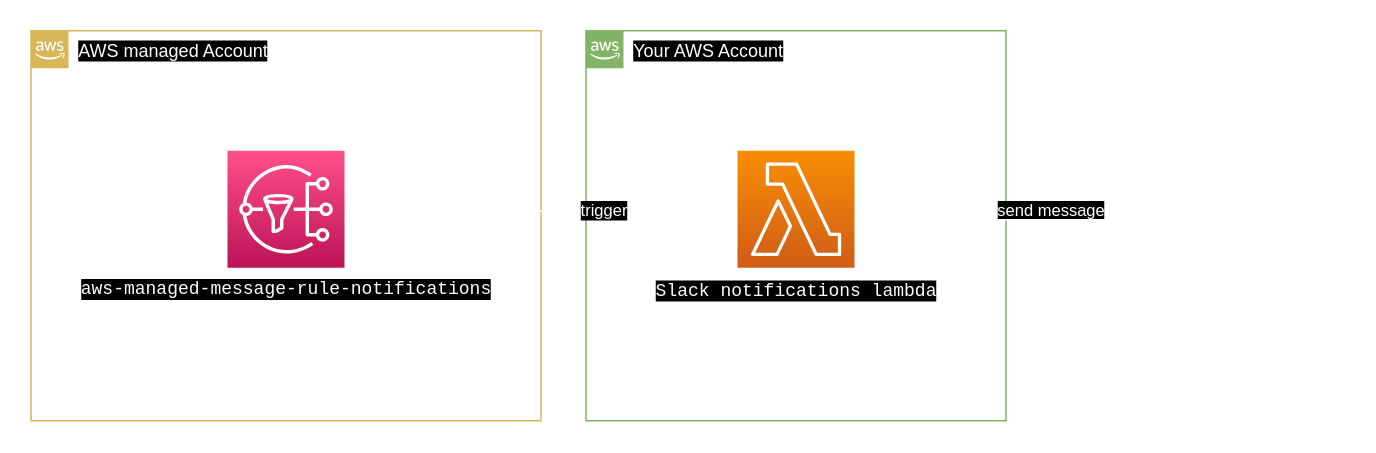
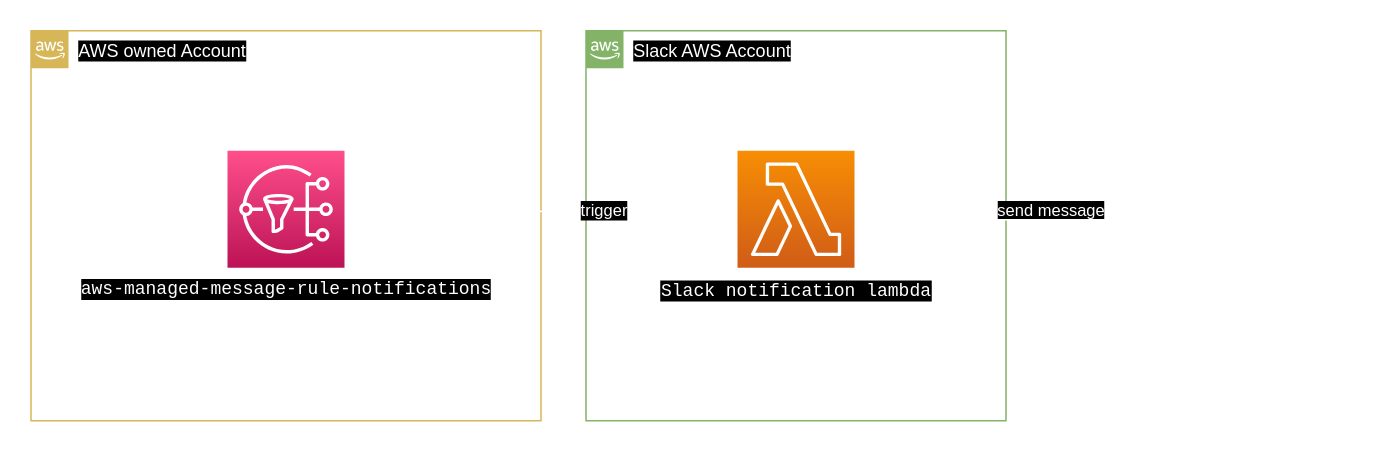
- <mxCell id="2" value="&lt;font color=&quot;#ffffff&quot; style=&quot;background-color: rgb(0 , 0 , 0)&quot;&gt;AWS managed Account&lt;/font&gt;" style="points=[[0,0],[0.25,0],[0.5,0],[0.75,0],[1,0],[1,0.25],[1,0.5],[1,0.75],[1,1],[0.75,1],[0.5,1],[0.25,1],[0,1],[0,0.75],[0,0.5],[0,0.25]];outlineConnect=0;html=1;whiteSpace=wrap;fontSize=12;fontStyle=0;shape=mxgraph.aws4.group;grIcon=mxgraph.aws4.group_aws_cloud_alt;strokeColor=#d6b656;verticalAlign=top;align=left;spacingLeft=30;dashed=0;fillColor=none;" vertex="1" parent="1"><mxGeometry x="20" y="20" width="340" height="260" as="geometry" /></mxCell>
+ <mxCell id="2" value="&lt;font color=&quot;#ffffff&quot; style=&quot;background-color: rgb(0 , 0 , 0)&quot;&gt;AWS owned Account&lt;/font&gt;" style="points=[[0,0],[0.25,0],[0.5,0],[0.75,0],[1,0],[1,0.25],[1,0.5],[1,0.75],[1,1],[0.75,1],[0.5,1],[0.25,1],[0,1],[0,0.75],[0,0.5],[0,0.25]];outlineConnect=0;html=1;whiteSpace=wrap;fontSize=12;fontStyle=0;shape=mxgraph.aws4.group;grIcon=mxgraph.aws4.group_aws_cloud_alt;strokeColor=#d6b656;verticalAlign=top;align=left;spacingLeft=30;dashed=0;fillColor=none;" vertex="1" parent="1"><mxGeometry x="20" y="20" width="340" height="260" as="geometry" /></mxCell>
- <mxCell id="4" value="&lt;font color=&quot;#ffffff&quot; style=&quot;background-color: rgb(0 , 0 , 0)&quot;&gt;Your AWS Account&lt;/font&gt;" style="points=[[0,0],[0.25,0],[0.5,0],[0.75,0],[1,0],[1,0.25],[1,0.5],[1,0.75],[1,1],[0.75,1],[0.5,1],[0.25,1],[0,1],[0,0.75],[0,0.5],[0,0.25]];outlineConnect=0;html=1;whiteSpace=wrap;fontSize=12;fontStyle=0;shape=mxgraph.aws4.group;grIcon=mxgraph.aws4.group_aws_cloud_alt;strokeColor=#82b366;verticalAlign=top;align=left;spacingLeft=30;dashed=0;fillColor=none;" vertex="1" parent="1"><mxGeometry x="390" y="20" width="280" height="260" as="geometry" /></mxCell>
+ <mxCell id="4" value="&lt;font color=&quot;#ffffff&quot; style=&quot;background-color: rgb(0 , 0 , 0)&quot;&gt;Slack AWS Account&lt;/font&gt;" style="points=[[0,0],[0.25,0],[0.5,0],[0.75,0],[1,0],[1,0.25],[1,0.5],[1,0.75],[1,1],[0.75,1],[0.5,1],[0.25,1],[0,1],[0,0.75],[0,0.5],[0,0.25]];outlineConnect=0;html=1;whiteSpace=wrap;fontSize=12;fontStyle=0;shape=mxgraph.aws4.group;grIcon=mxgraph.aws4.group_aws_cloud_alt;strokeColor=#82b366;verticalAlign=top;align=left;spacingLeft=30;dashed=0;fillColor=none;" vertex="1" parent="1"><mxGeometry x="390" y="20" width="280" height="260" as="geometry" /></mxCell>
- <mxCell id="5" value="&lt;div style=&quot;font-family: &amp;#34;menlo&amp;#34; , &amp;#34;monaco&amp;#34; , &amp;#34;courier new&amp;#34; , monospace ; line-height: 18px&quot;&gt;&lt;font color=&quot;#ffffff&quot; style=&quot;background-color: rgb(0 , 0 , 0)&quot;&gt;Slack notifications lambda&lt;/font&gt;&lt;/div&gt;" style="points=[[0,0,0],[0.25,0,0],[0.5,0,0],[0.75,0,0],[1,0,0],[0,1,0],[0.25,1,0],[0.5,1,0],[0.75,1,0],[1,1,0],[0,0.25,0],[0,0.5,0],[0,0.75,0],[1,0.25,0],[1,0.5,0],[1,0.75,0]];outlineConnect=0;fontColor=#232F3E;gradientColor=#F78E04;gradientDirection=north;fillColor=#D05C17;strokeColor=#ffffff;dashed=0;verticalLabelPosition=bottom;verticalAlign=top;align=center;html=1;fontSize=12;fontStyle=0;aspect=fixed;shape=mxgraph.aws4.resourceIcon;resIcon=mxgraph.aws4.lambda;" vertex="1" parent="1"><mxGeometry x="491" y="100" width="78" height="78" as="geometry" /></mxCell>
+ <mxCell id="5" value="&lt;div style=&quot;font-family: &amp;#34;menlo&amp;#34; , &amp;#34;monaco&amp;#34; , &amp;#34;courier new&amp;#34; , monospace ; line-height: 18px&quot;&gt;&lt;font color=&quot;#ffffff&quot; style=&quot;background-color: rgb(0 , 0 , 0)&quot;&gt;Slack notification lambda&lt;/font&gt;&lt;/div&gt;" style="points=[[0,0,0],[0.25,0,0],[0.5,0,0],[0.75,0,0],[1,0,0],[0,1,0],[0.25,1,0],[0.5,1,0],[0.75,1,0],[1,1,0],[0,0.25,0],[0,0.5,0],[0,0.75,0],[1,0.25,0],[1,0.5,0],[1,0.75,0]];outlineConnect=0;fontColor=#232F3E;gradientColor=#F78E04;gradientDirection=north;fillColor=#D05C17;strokeColor=#ffffff;dashed=0;verticalLabelPosition=bottom;verticalAlign=top;align=center;html=1;fontSize=12;fontStyle=0;aspect=fixed;shape=mxgraph.aws4.resourceIcon;resIcon=mxgraph.aws4.lambda;" vertex="1" parent="1"><mxGeometry x="491" y="100" width="78" height="78" as="geometry" /></mxCell>
